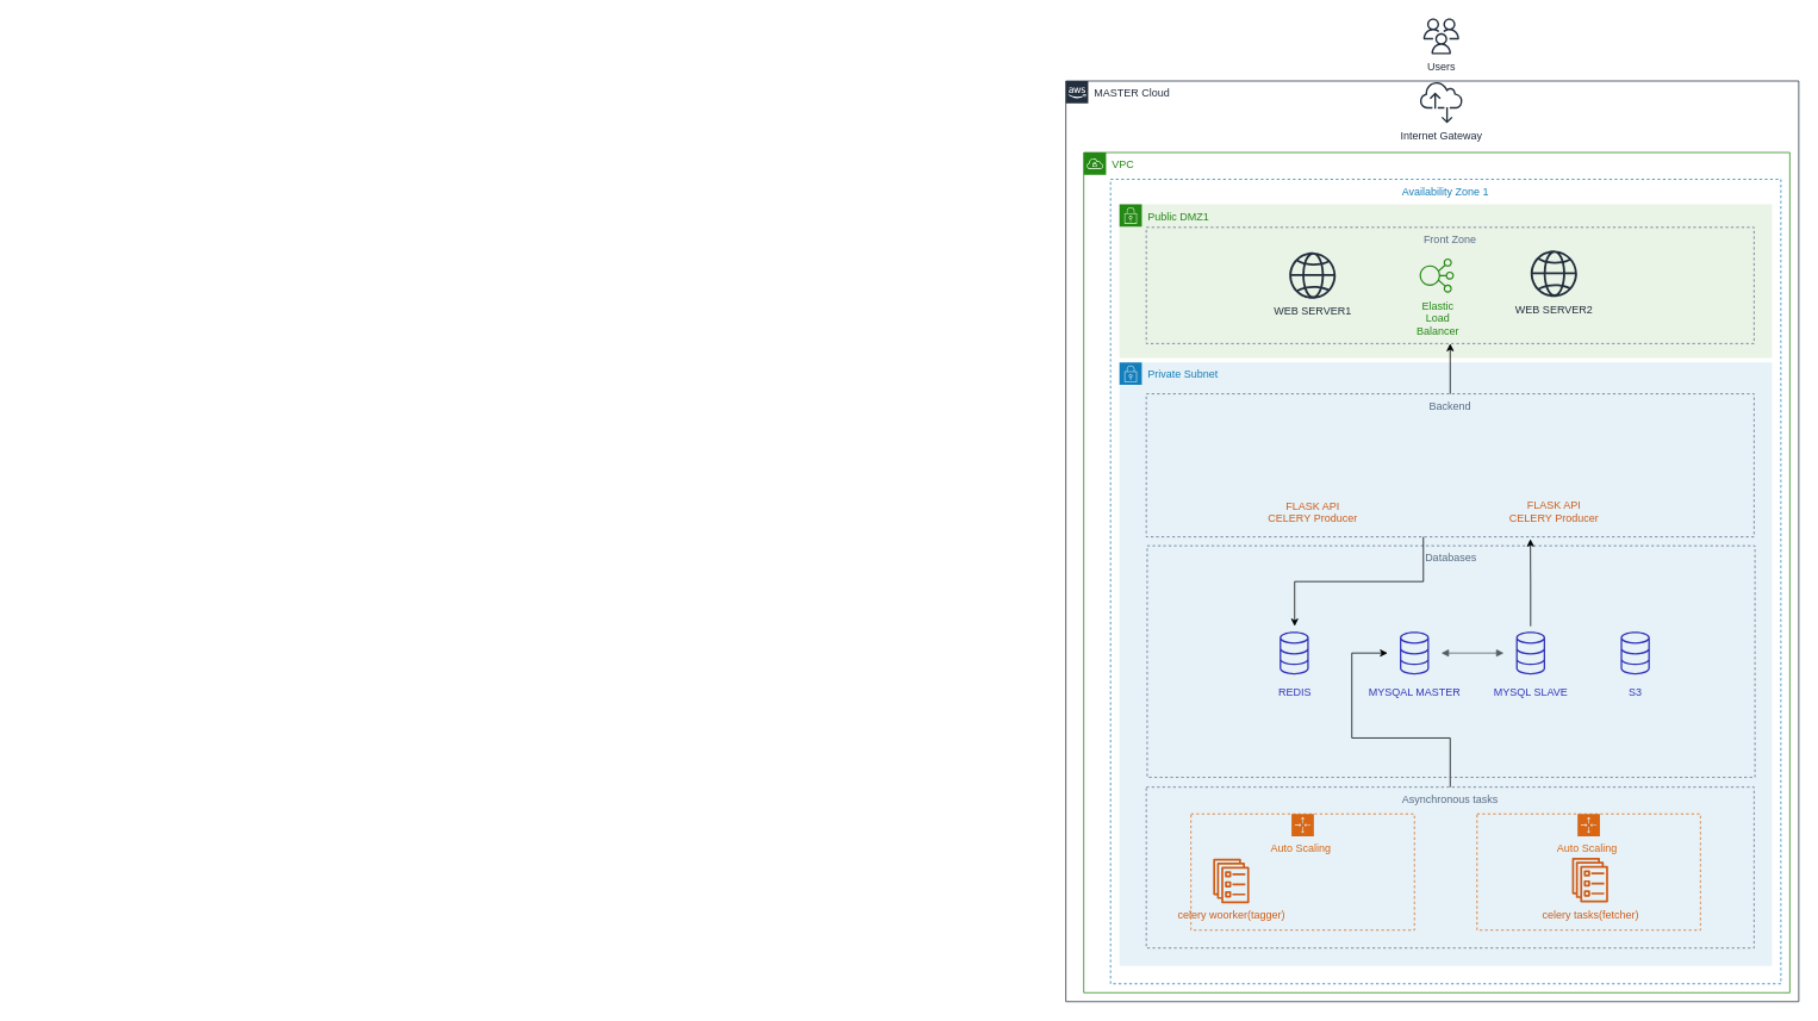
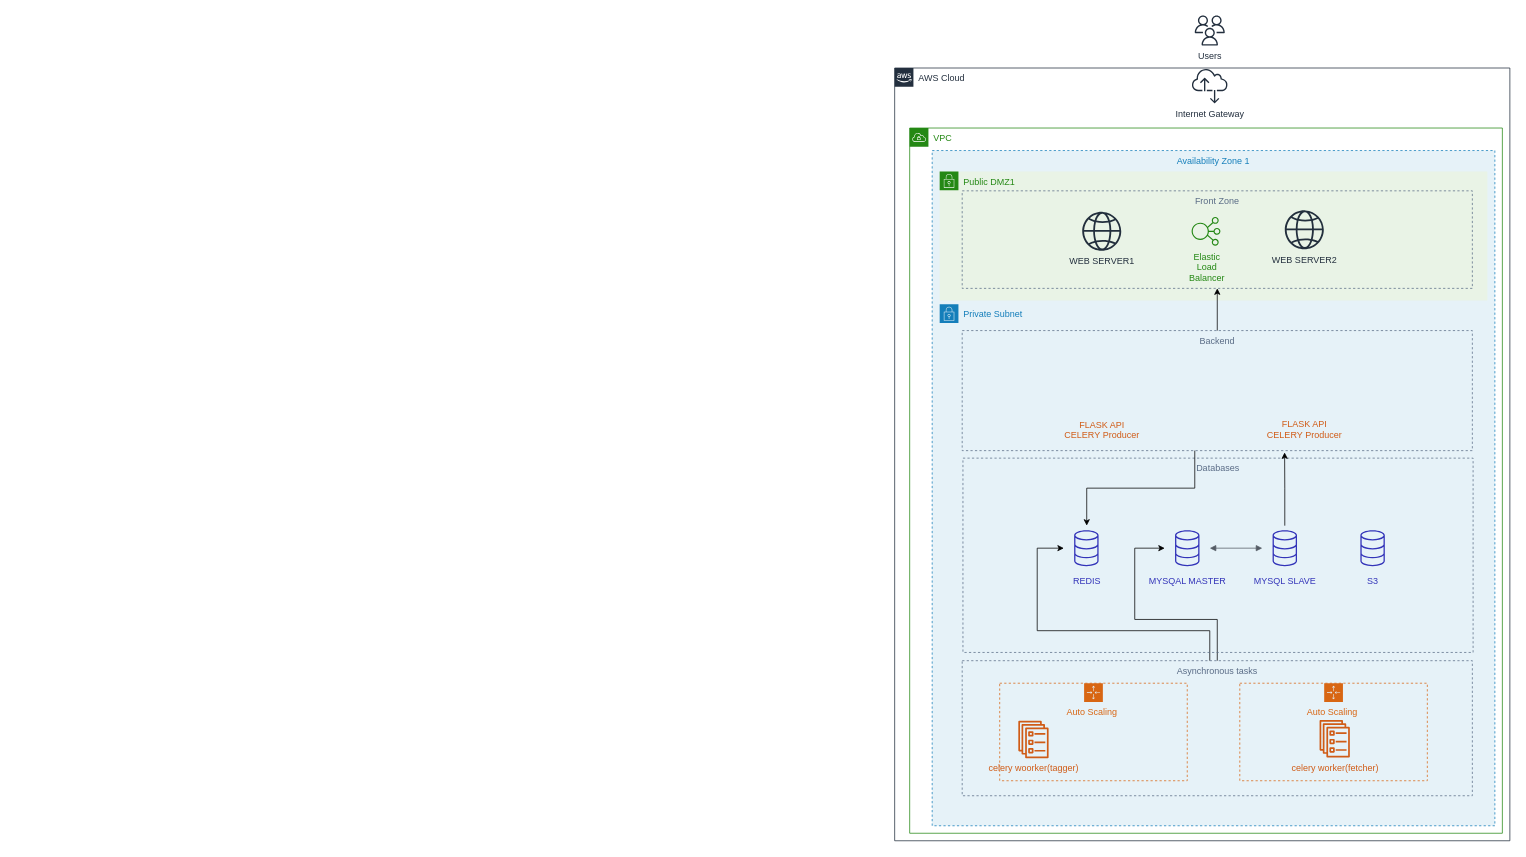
- <mxCell id="2" value="MASTER Cloud" style="points=[[0,0],[0.25,0],[0.5,0],[0.75,0],[1,0],[1,0.25],[1,0.5],[1,0.75],[1,1],[0.75,1],[0.5,1],[0.25,1],[0,1],[0,0.75],[0,0.5],[0,0.25]];outlineConnect=0;gradientColor=none;html=1;whiteSpace=wrap;fontSize=12;fontStyle=0;shape=mxgraph.aws4.group;grIcon=mxgraph.aws4.group_aws_cloud_alt;strokeColor=#232F3E;verticalAlign=top;align=left;spacingLeft=30;fontColor=#232F3E;dashed=0;fillColor=none;" parent="1" vertex="1"><mxGeometry x="1192" y="90" width="820" height="1030" as="geometry" /></mxCell>
+ <mxCell id="2" value="AWS Cloud" style="points=[[0,0],[0.25,0],[0.5,0],[0.75,0],[1,0],[1,0.25],[1,0.5],[1,0.75],[1,1],[0.75,1],[0.5,1],[0.25,1],[0,1],[0,0.75],[0,0.5],[0,0.25]];outlineConnect=0;gradientColor=none;html=1;whiteSpace=wrap;fontSize=12;fontStyle=0;shape=mxgraph.aws4.group;grIcon=mxgraph.aws4.group_aws_cloud_alt;strokeColor=#232F3E;verticalAlign=top;align=left;spacingLeft=30;fontColor=#232F3E;dashed=0;fillColor=none;" parent="1" vertex="1"><mxGeometry x="1192" y="90" width="820" height="1030" as="geometry" /></mxCell>
- <mxCell id="4" value="Availability Zone 1" style="strokeColor=#147EBA;dashed=1;verticalAlign=top;fontStyle=0;fontColor=#147EBA;" parent="1" vertex="1"><mxGeometry x="1242" y="200" width="750" height="900" as="geometry" /></mxCell>
+ <mxCell id="4" value="Availability Zone 1" style="strokeColor=#147EBA;dashed=1;verticalAlign=top;fontStyle=0;fontColor=#147EBA;fillColor=#e6f2f8;" parent="1" vertex="1"><mxGeometry x="1242" y="200" width="750" height="900" as="geometry" /></mxCell>
+ <mxCell id="16" style="edgeStyle=orthogonalEdgeStyle;rounded=0;orthogonalLoop=1;jettySize=auto;html=1;" edge="1" parent="1" source="17" target="20"><mxGeometry relative="1" as="geometry"><Array as="points"><mxPoint x="1612" y="840" /><mxPoint x="1382" y="840" /><mxPoint x="1382" y="730" /></Array></mxGeometry></mxCell>
- <mxCell id="9" value="celery tasks(fetcher)" style="outlineConnect=0;gradientColor=none;fillColor=#D05C17;strokeColor=none;dashed=0;verticalLabelPosition=bottom;verticalAlign=top;align=center;html=1;fontSize=12;fontStyle=0;aspect=fixed;pointerEvents=1;shape=mxgraph.aws4.ecs_service;fontColor=#D05C17;" parent="1" vertex="1"><mxGeometry x="1758" y="959" width="41.03" height="50" as="geometry" /></mxCell>
+ <mxCell id="9" value="celery worker(fetcher)" style="outlineConnect=0;gradientColor=none;fillColor=#D05C17;strokeColor=none;dashed=0;verticalLabelPosition=bottom;verticalAlign=top;align=center;html=1;fontSize=12;fontStyle=0;aspect=fixed;pointerEvents=1;shape=mxgraph.aws4.ecs_service;fontColor=#D05C17;" parent="1" vertex="1"><mxGeometry x="1758" y="959" width="41.03" height="50" as="geometry" /></mxCell>
